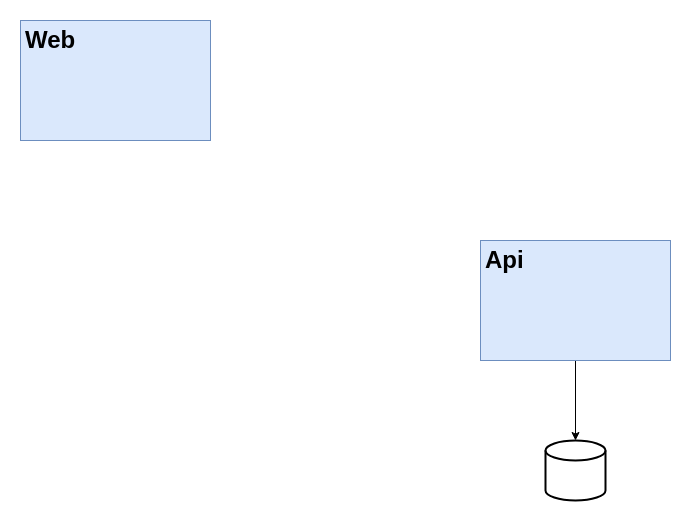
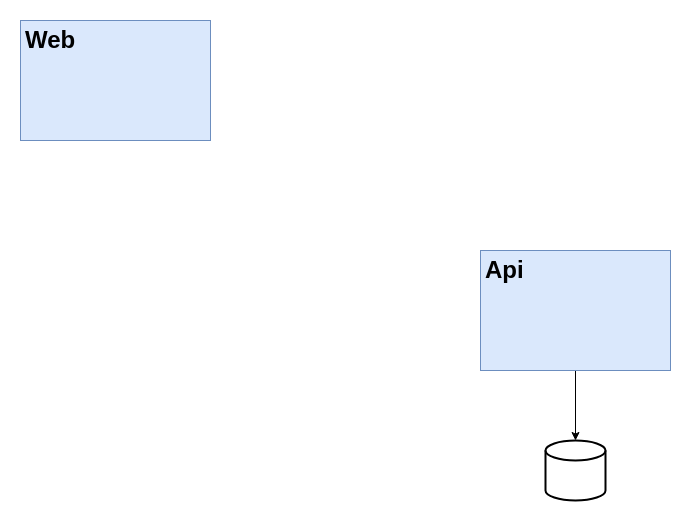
- <mxCell id="3" value="&lt;h1&gt;Api&lt;/h1&gt;" style="text;html=1;strokeColor=#6c8ebf;fillColor=#dae8fc;spacing=5;spacingTop=-20;whiteSpace=wrap;overflow=hidden;rounded=0;" vertex="1" parent="1"><mxGeometry x="480" y="240" width="190" height="120" as="geometry" /></mxCell>
+ <mxCell id="3" value="&lt;h1&gt;Api&lt;/h1&gt;" style="text;html=1;strokeColor=#6c8ebf;fillColor=#dae8fc;spacing=5;spacingTop=-20;whiteSpace=wrap;overflow=hidden;rounded=0;" vertex="1" parent="1"><mxGeometry x="480" y="250" width="190" height="120" as="geometry" /></mxCell>
